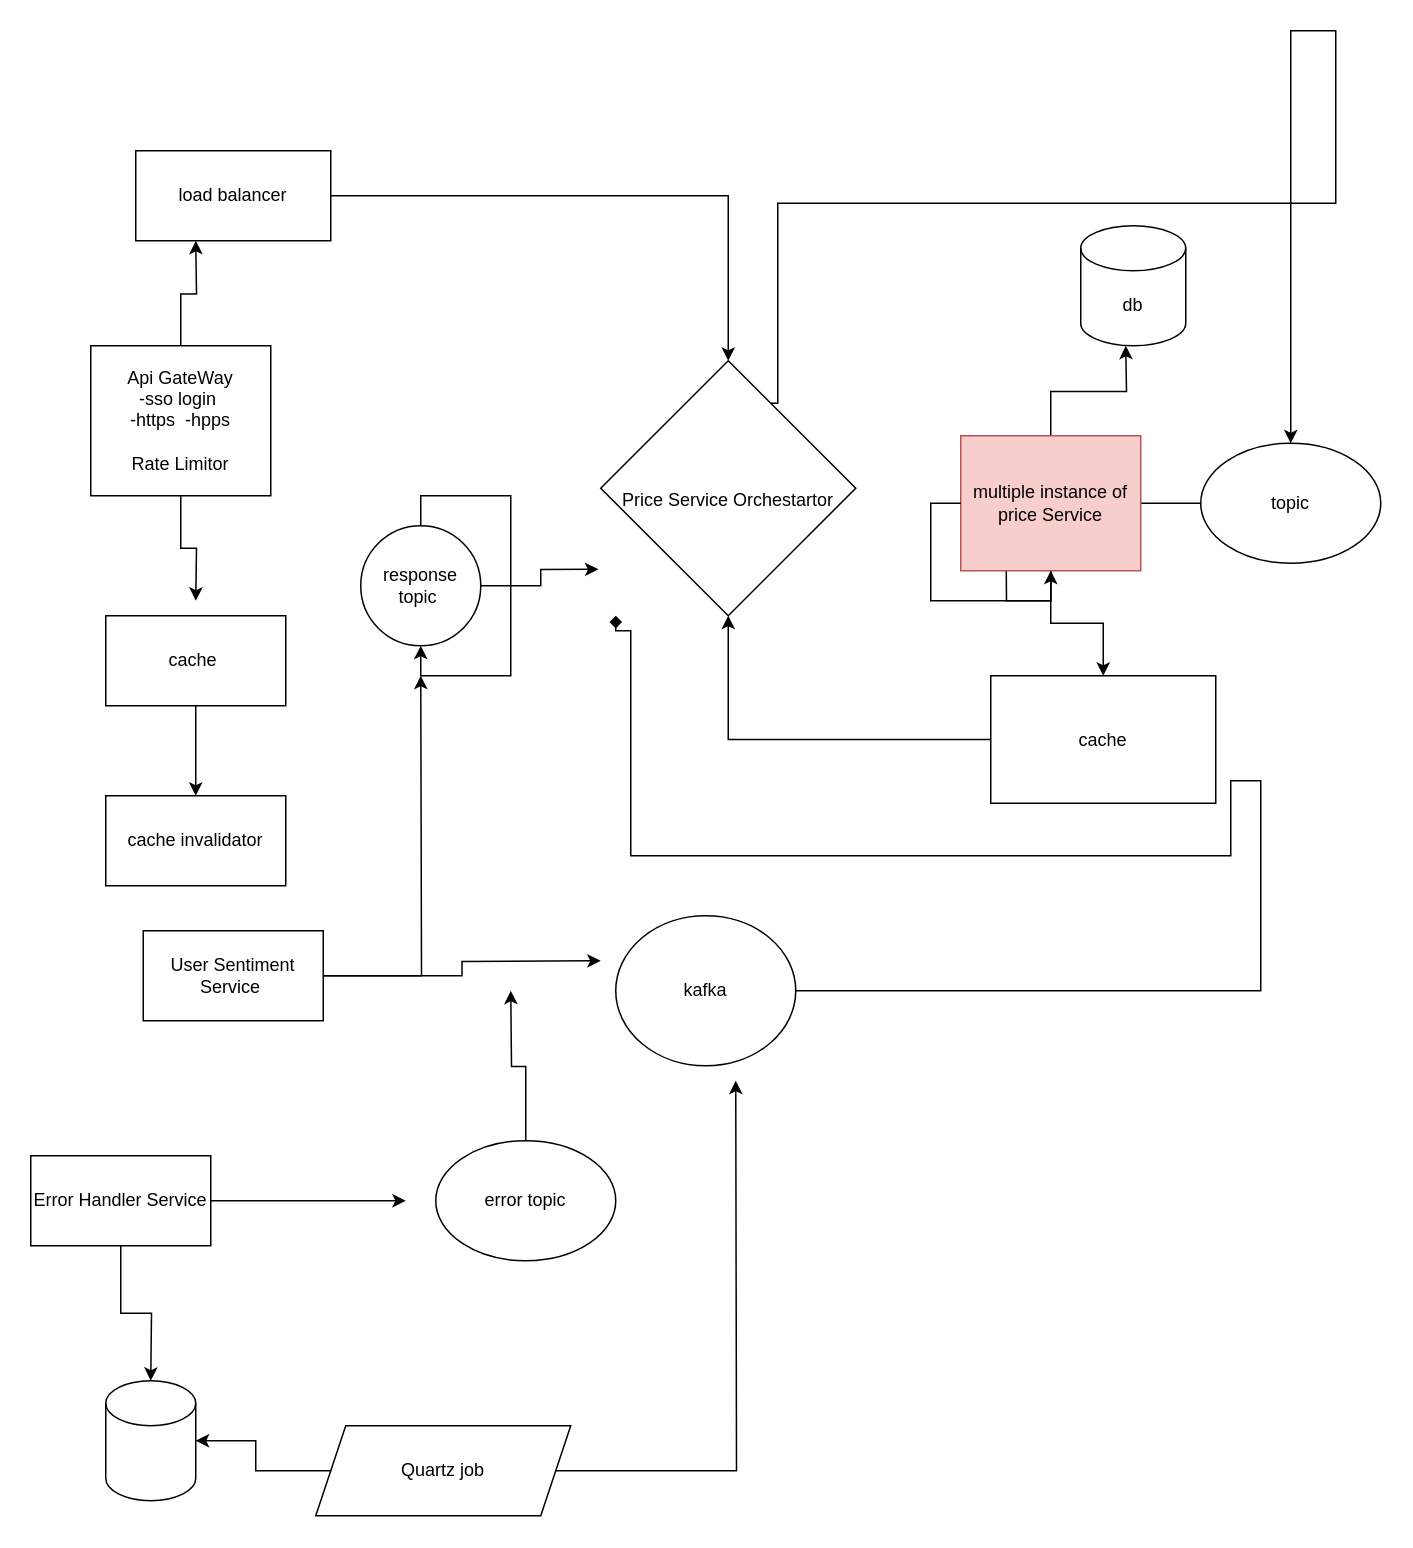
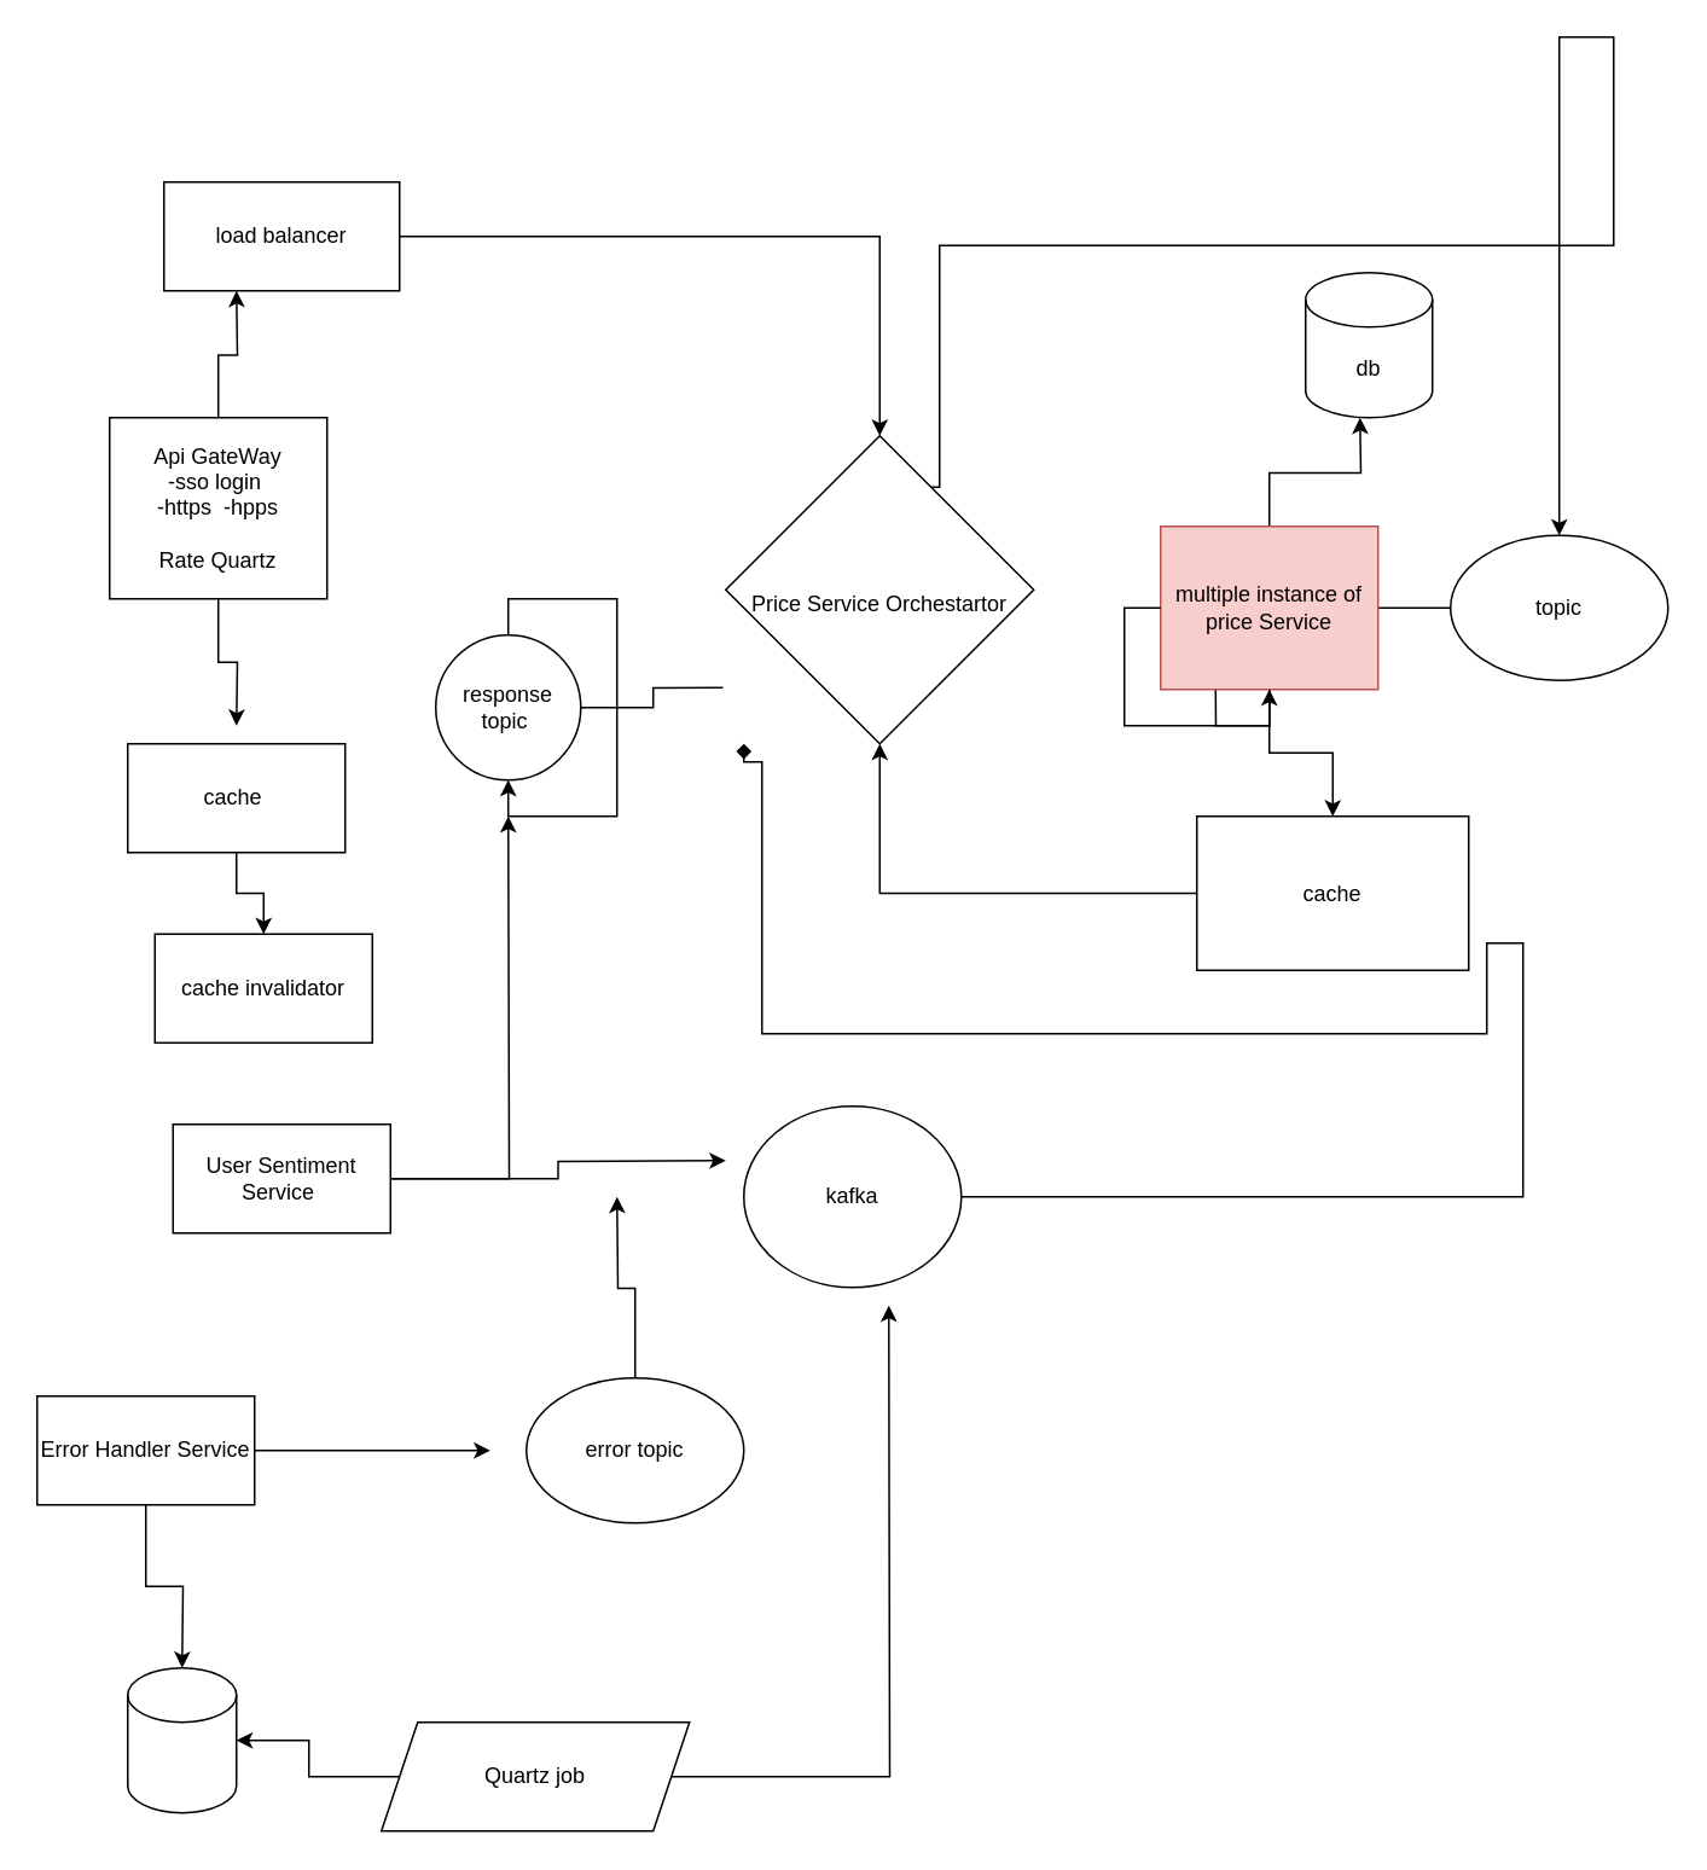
- <mxCell id="7" value="Api GateWay&lt;br&gt;-sso login&amp;nbsp;&lt;br&gt;-https&amp;nbsp; -hpps&lt;br&gt;&lt;br&gt;Rate Limitor" style="rounded=0;whiteSpace=wrap;html=1;" vertex="1" parent="1"><mxGeometry x="60" y="230" width="120" height="100" as="geometry" /></mxCell>
+ <mxCell id="7" value="Api GateWay&lt;br&gt;-sso login&amp;nbsp;&lt;br&gt;-https&amp;nbsp; -hpps&lt;br&gt;&lt;br&gt;Rate Quartz" style="rounded=0;whiteSpace=wrap;html=1;" vertex="1" parent="1"><mxGeometry x="60" y="230" width="120" height="100" as="geometry" /></mxCell>
- <mxCell id="26" style="edgeStyle=orthogonalEdgeStyle;rounded=0;orthogonalLoop=1;jettySize=auto;html=1;entryX=-0.009;entryY=0.818;entryDx=0;entryDy=0;entryPerimeter=0;" edge="1" parent="1" source="27" target="4"><mxGeometry relative="1" as="geometry" /></mxCell>
+ <mxCell id="26" style="edgeStyle=orthogonalEdgeStyle;rounded=0;orthogonalLoop=1;jettySize=auto;html=1;entryX=-0.009;entryY=0.818;entryDx=0;entryDy=0;entryPerimeter=0;endArrow=none;" edge="1" parent="1" source="27" target="4"><mxGeometry relative="1" as="geometry" /></mxCell>
- <mxCell id="38" value="cache invalidator" style="rounded=0;whiteSpace=wrap;html=1;" vertex="1" parent="1"><mxGeometry x="70" y="530" width="120" height="60" as="geometry" /></mxCell>
+ <mxCell id="38" value="cache invalidator" style="rounded=0;whiteSpace=wrap;html=1;" vertex="1" parent="1"><mxGeometry x="85" y="515" width="120" height="60" as="geometry" /></mxCell>
